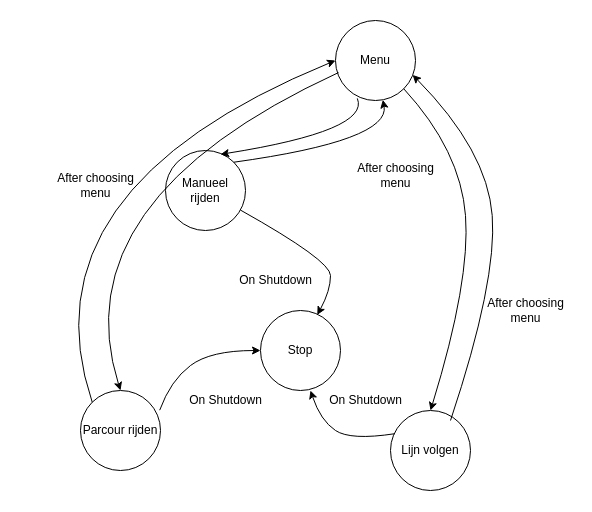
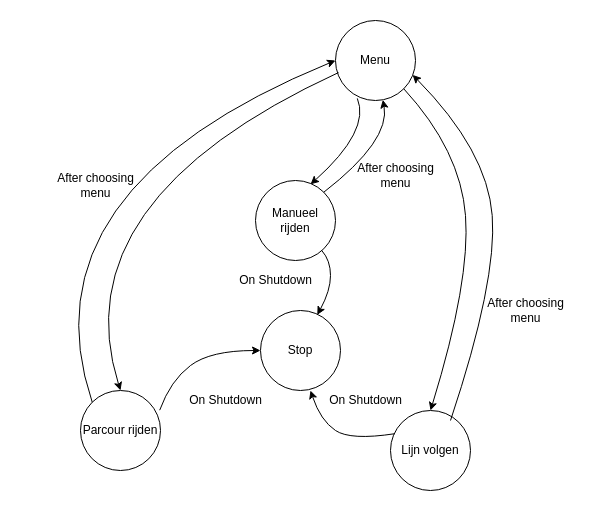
- <mxCell id="3" value="Manueel rijden" style="ellipse;whiteSpace=wrap;html=1;aspect=fixed;" vertex="1" parent="1"><mxGeometry x="165" y="150" width="80" height="80" as="geometry" /></mxCell>
+ <mxCell id="3" value="Manueel rijden" style="ellipse;whiteSpace=wrap;html=1;aspect=fixed;" vertex="1" parent="1"><mxGeometry x="255" y="180" width="80" height="80" as="geometry" /></mxCell>
